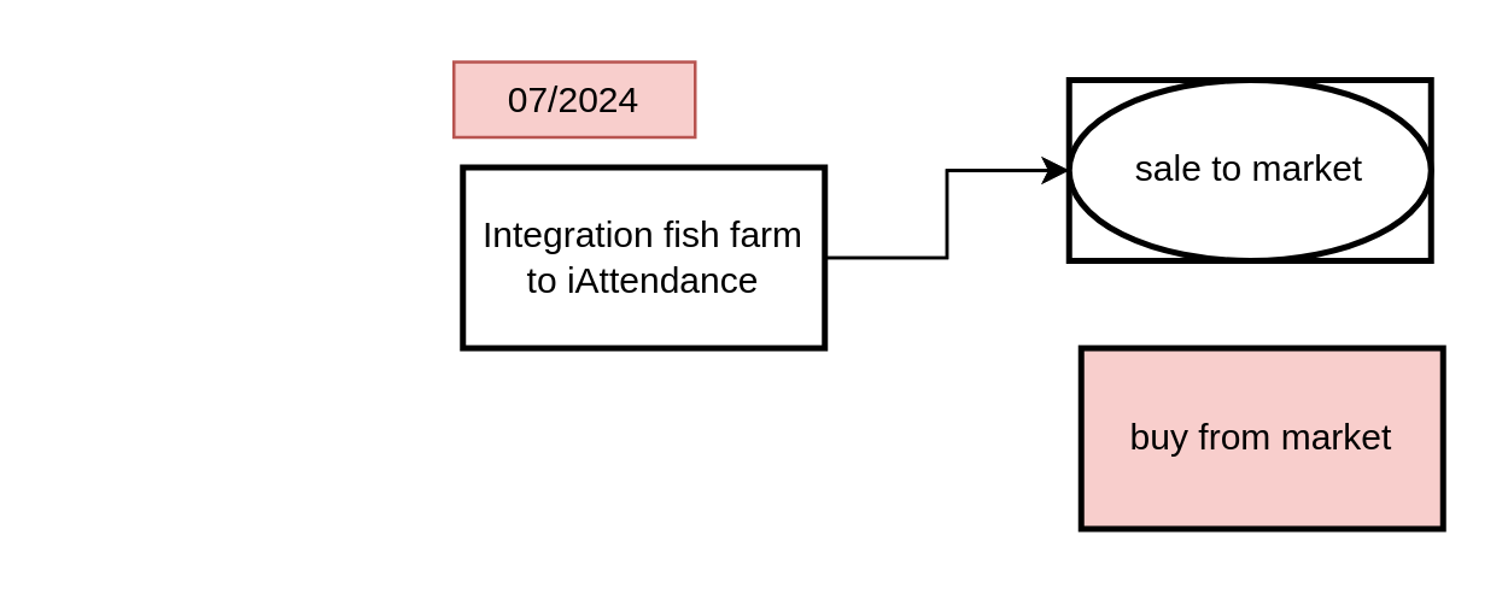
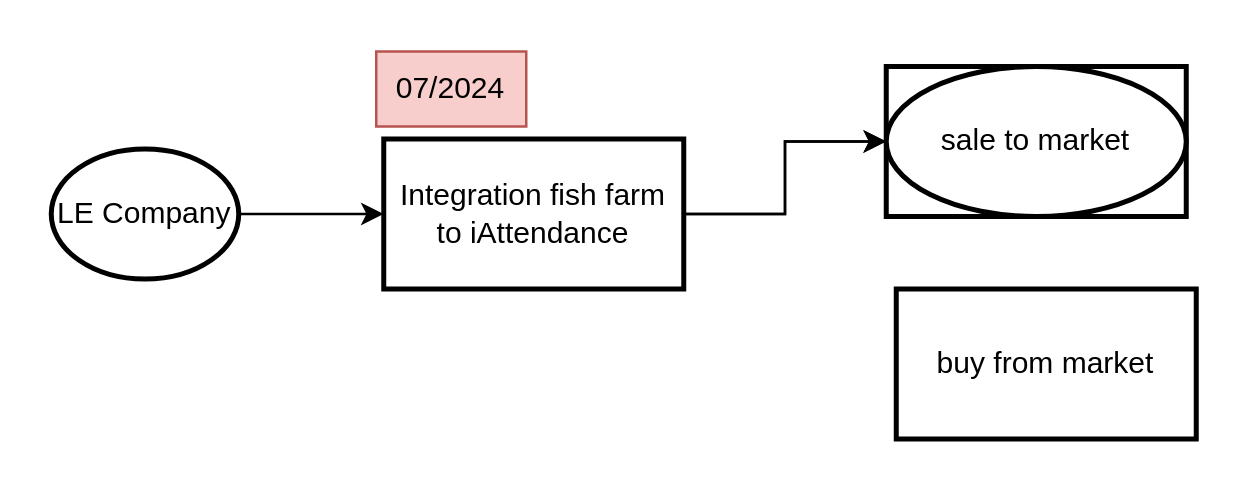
- <mxCell id="7" value="07/2024" style="text;strokeColor=#b85450;align=center;fillColor=#f8cecc;html=1;verticalAlign=middle;whiteSpace=wrap;rounded=0;" vertex="1" parent="1"><mxGeometry x="150" y="20" width="80" height="25" as="geometry" /></mxCell>
+ <mxCell id="7" value="07/2024" style="text;strokeColor=#b85450;align=center;fillColor=#f8cecc;html=1;verticalAlign=middle;whiteSpace=wrap;rounded=0;" vertex="1" parent="1"><mxGeometry x="150" y="20" width="60" height="30" as="geometry" /></mxCell>
+ <mxCell id="3" value="LE Company" style="strokeWidth=2;html=1;shape=mxgraph.flowchart.start_2;whiteSpace=wrap;" vertex="1" parent="1"><mxGeometry x="20" y="59" width="75" height="52" as="geometry" /></mxCell>
+ <mxCell id="2" value="" style="edgeStyle=orthogonalEdgeStyle;rounded=0;orthogonalLoop=1;jettySize=auto;html=1;" edge="1" parent="1" source="3" target="6"><mxGeometry relative="1" as="geometry" /></mxCell>
- <mxCell id="10" value="buy from market" style="whiteSpace=wrap;html=1;strokeWidth=2;fillColor=#f8cecc;" vertex="1" parent="1"><mxGeometry x="358" y="115" width="120" height="60" as="geometry" /></mxCell>
+ <mxCell id="10" value="buy from market" style="whiteSpace=wrap;html=1;strokeWidth=2;" vertex="1" parent="1"><mxGeometry x="358" y="115" width="120" height="60" as="geometry" /></mxCell>
